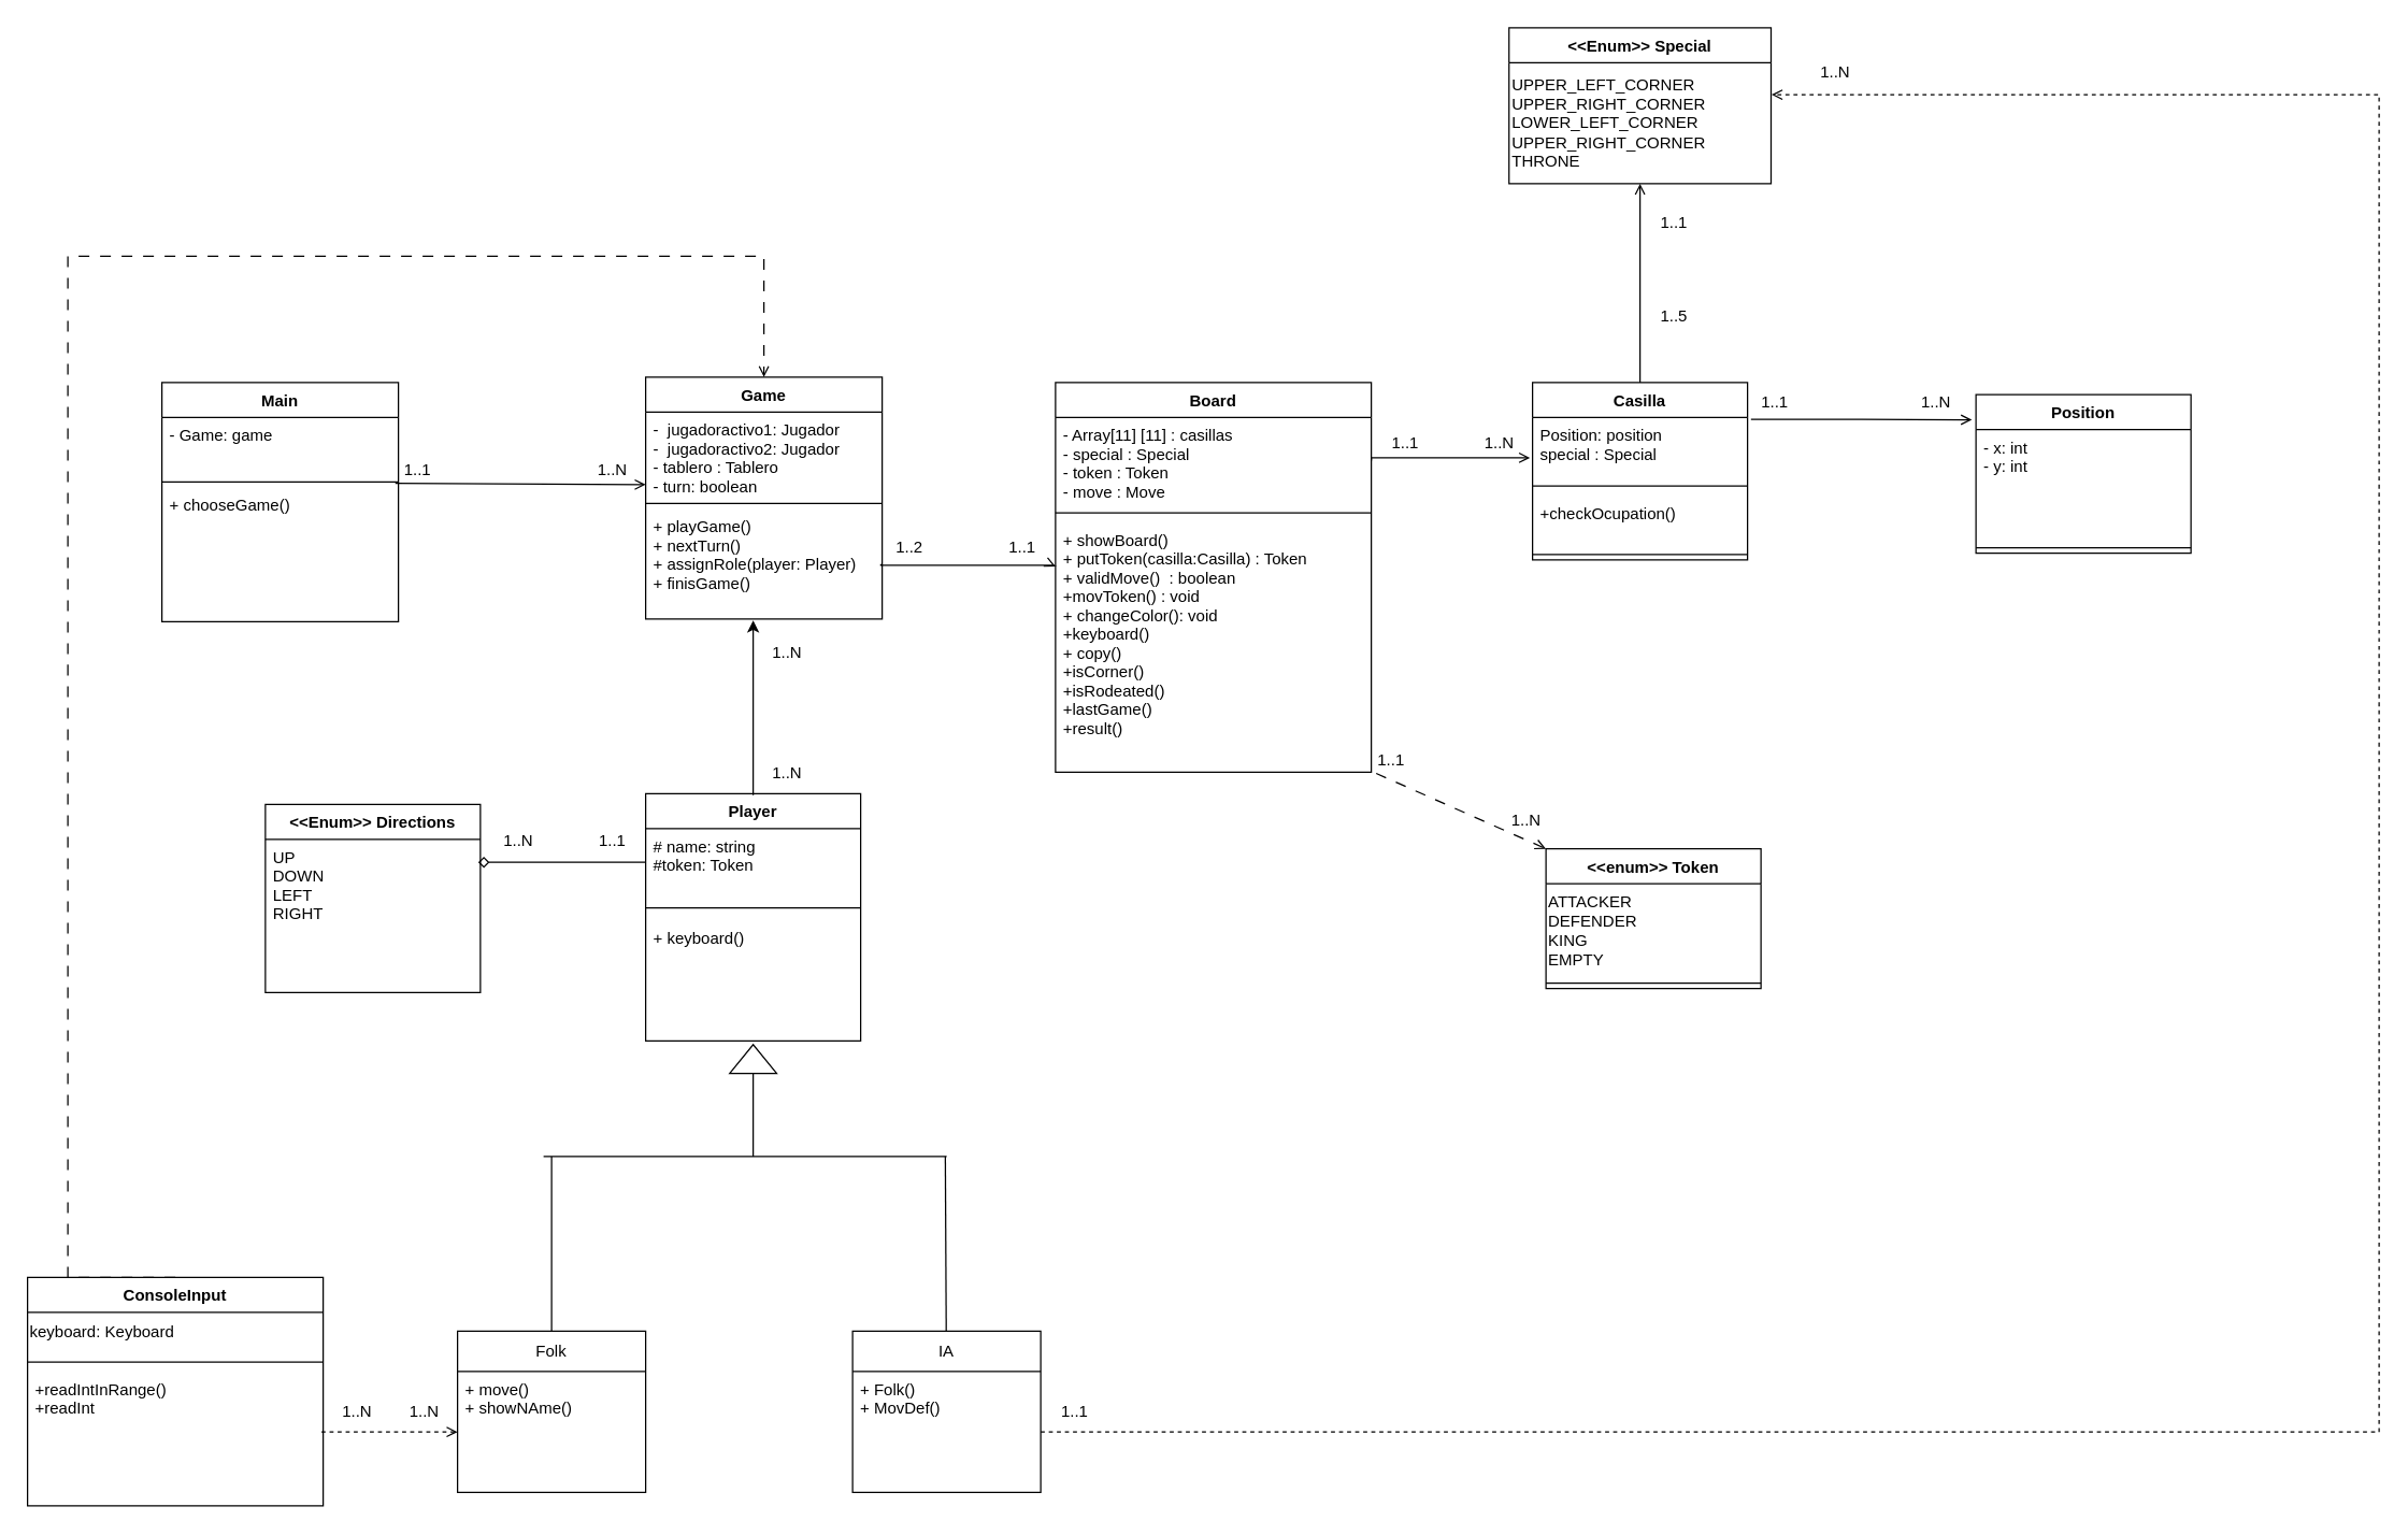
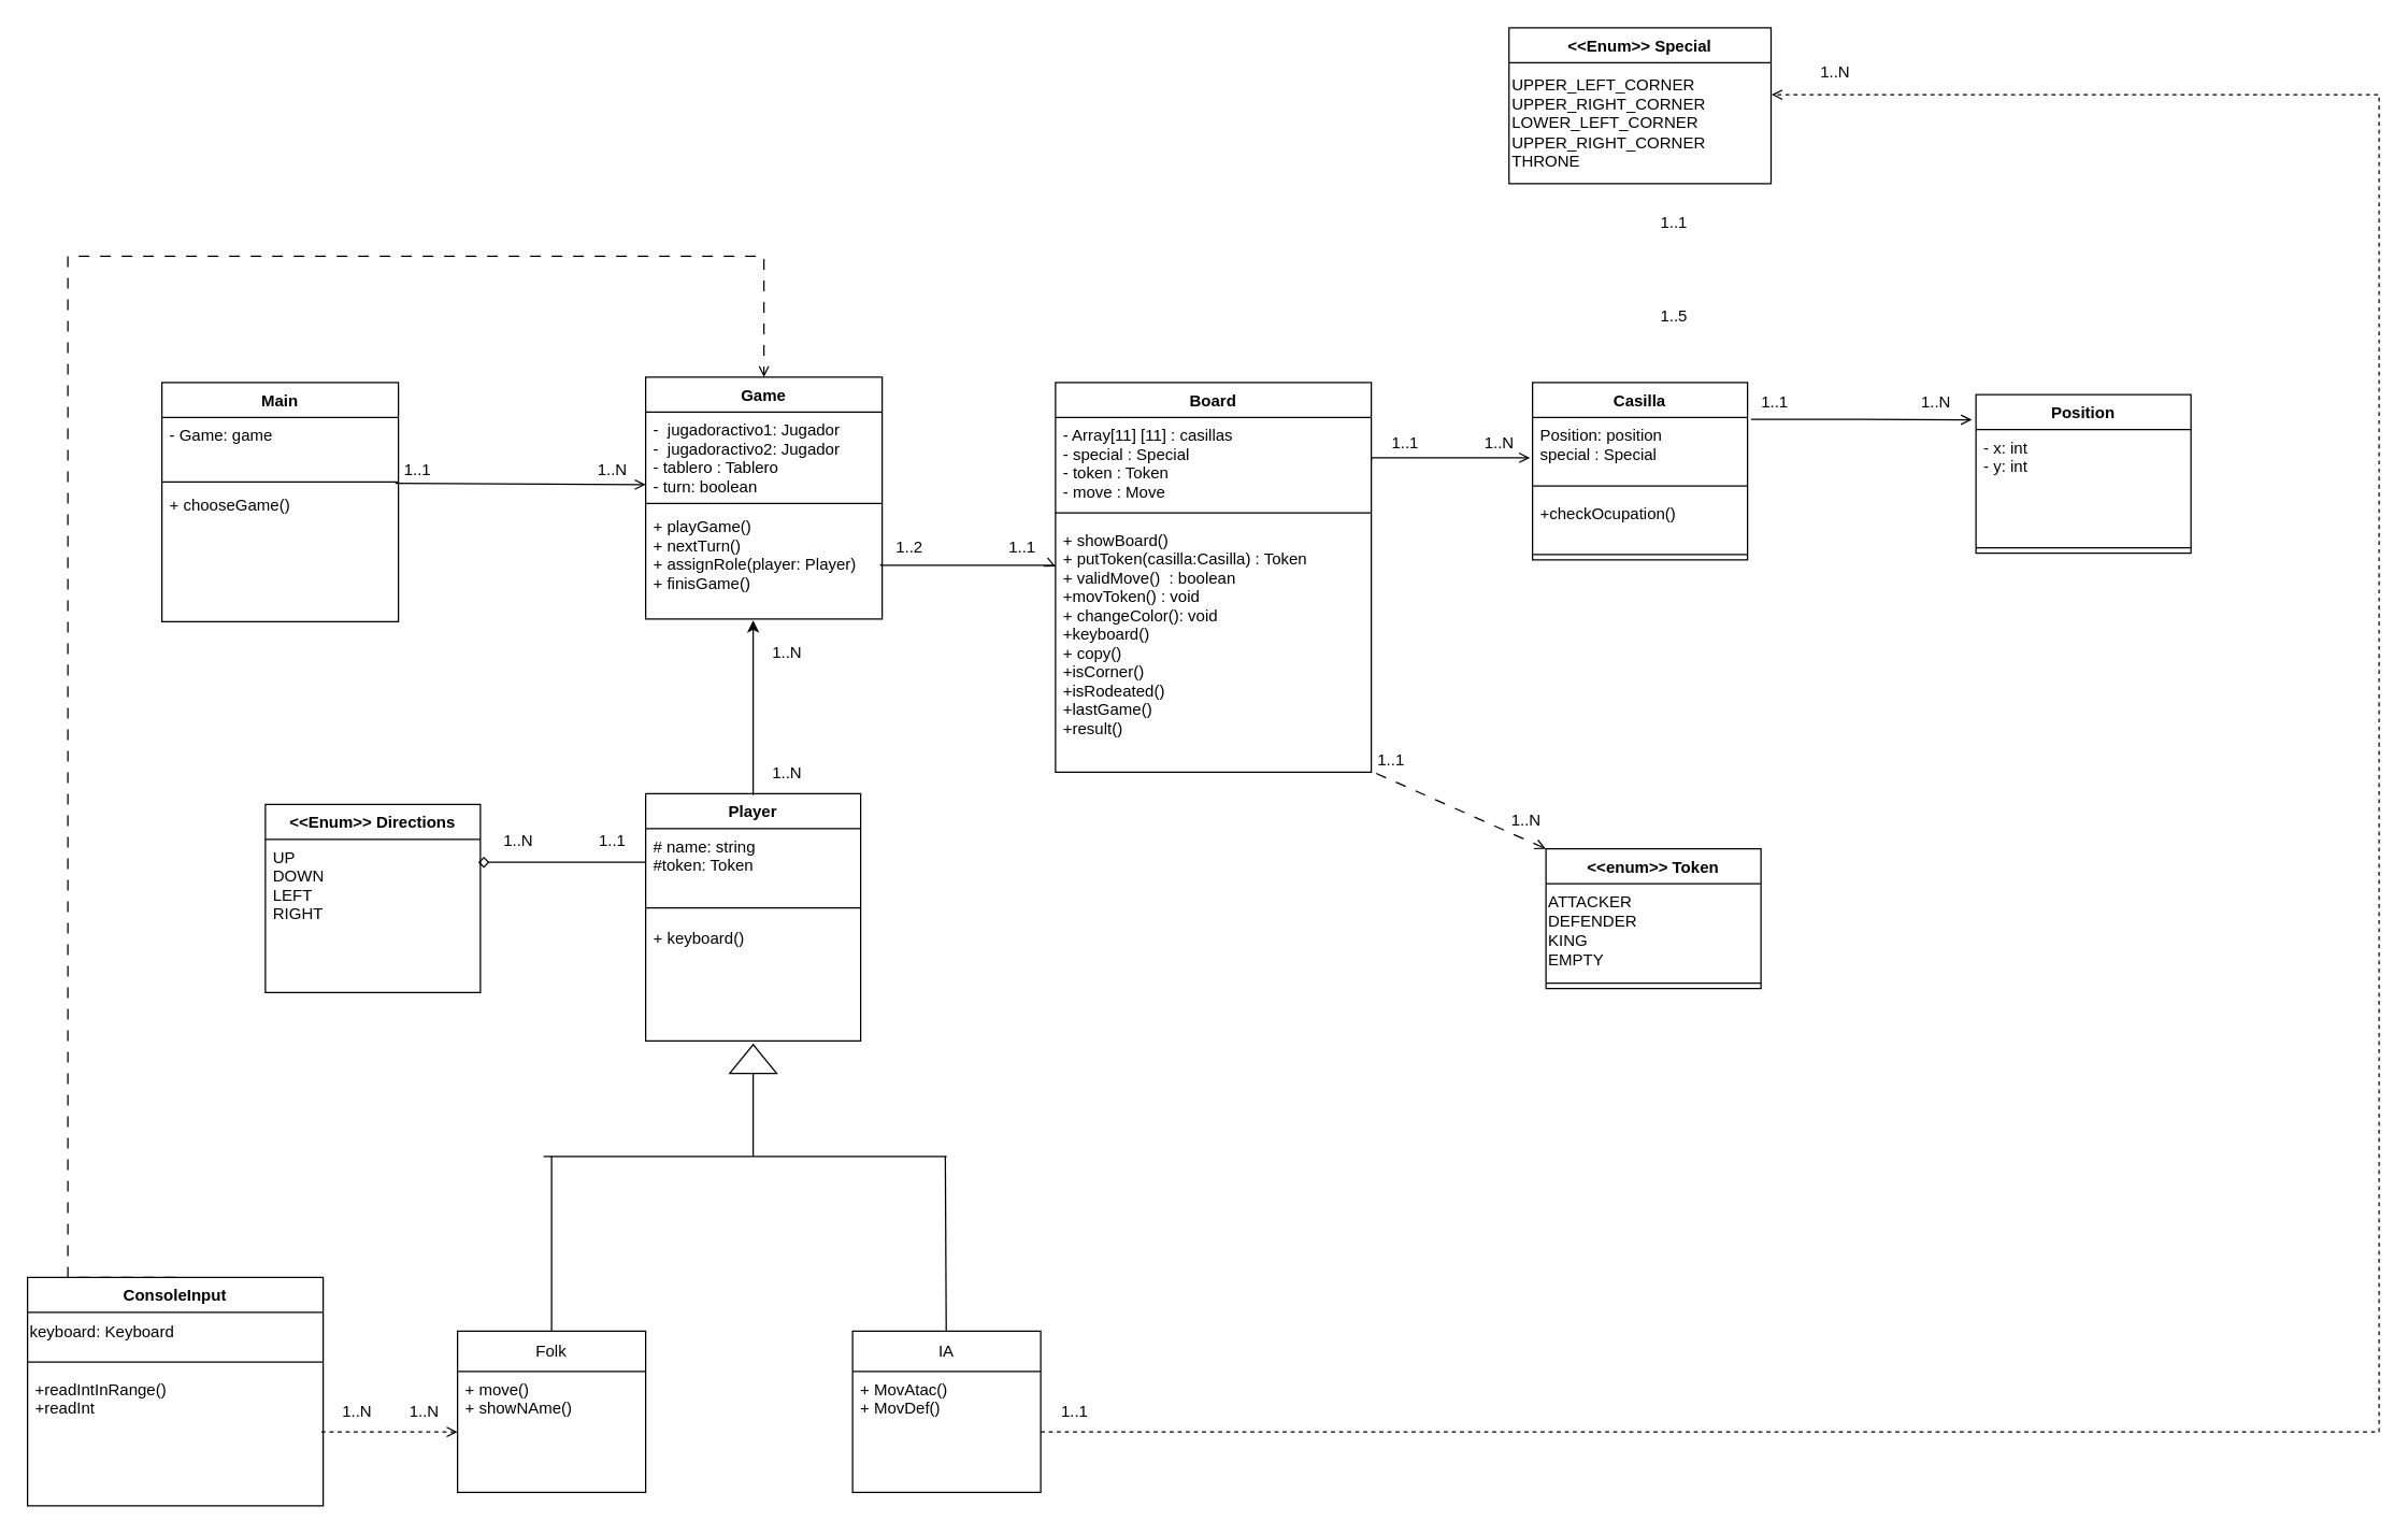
- <mxCell id="15" style="edgeStyle=orthogonalEdgeStyle;rounded=0;orthogonalLoop=1;jettySize=auto;html=1;exitX=0.5;exitY=0;exitDx=0;exitDy=0;endArrow=open;endFill=0;startArrow=none;startFill=0;" parent="1" source="16" target="37" edge="1"><mxGeometry relative="1" as="geometry"><mxPoint x="1220.118" y="130" as="targetPoint" /></mxGeometry></mxCell>
- <mxCell id="5" value="+ Folk()&#10;+ MovDef()" style="text;strokeColor=none;fillColor=none;align=left;verticalAlign=top;spacingLeft=4;spacingRight=4;overflow=hidden;rotatable=0;points=[[0,0.5],[1,0.5]];portConstraint=eastwest;" parent="4" vertex="1"><mxGeometry y="30" width="140" height="90" as="geometry" /></mxCell>
+ <mxCell id="5" value="+ MovAtac()&#10;+ MovDef()" style="text;strokeColor=none;fillColor=none;align=left;verticalAlign=top;spacingLeft=4;spacingRight=4;overflow=hidden;rotatable=0;points=[[0,0.5],[1,0.5]];portConstraint=eastwest;" parent="4" vertex="1"><mxGeometry y="30" width="140" height="90" as="geometry" /></mxCell>
